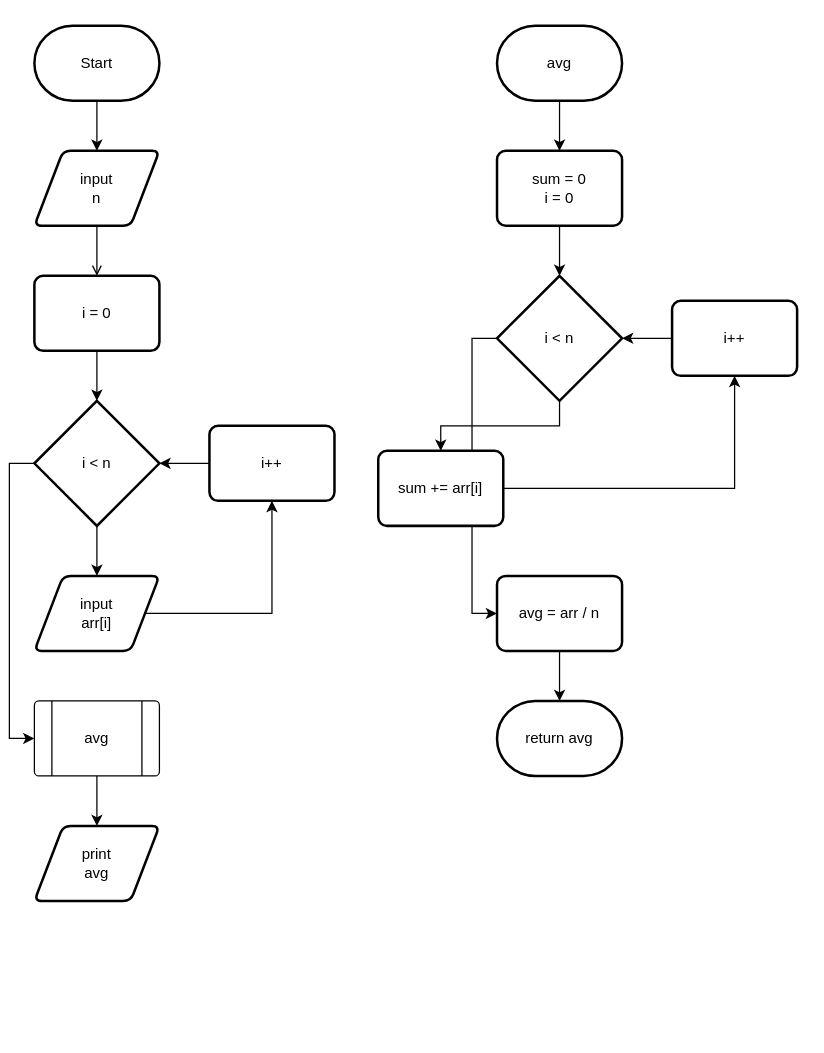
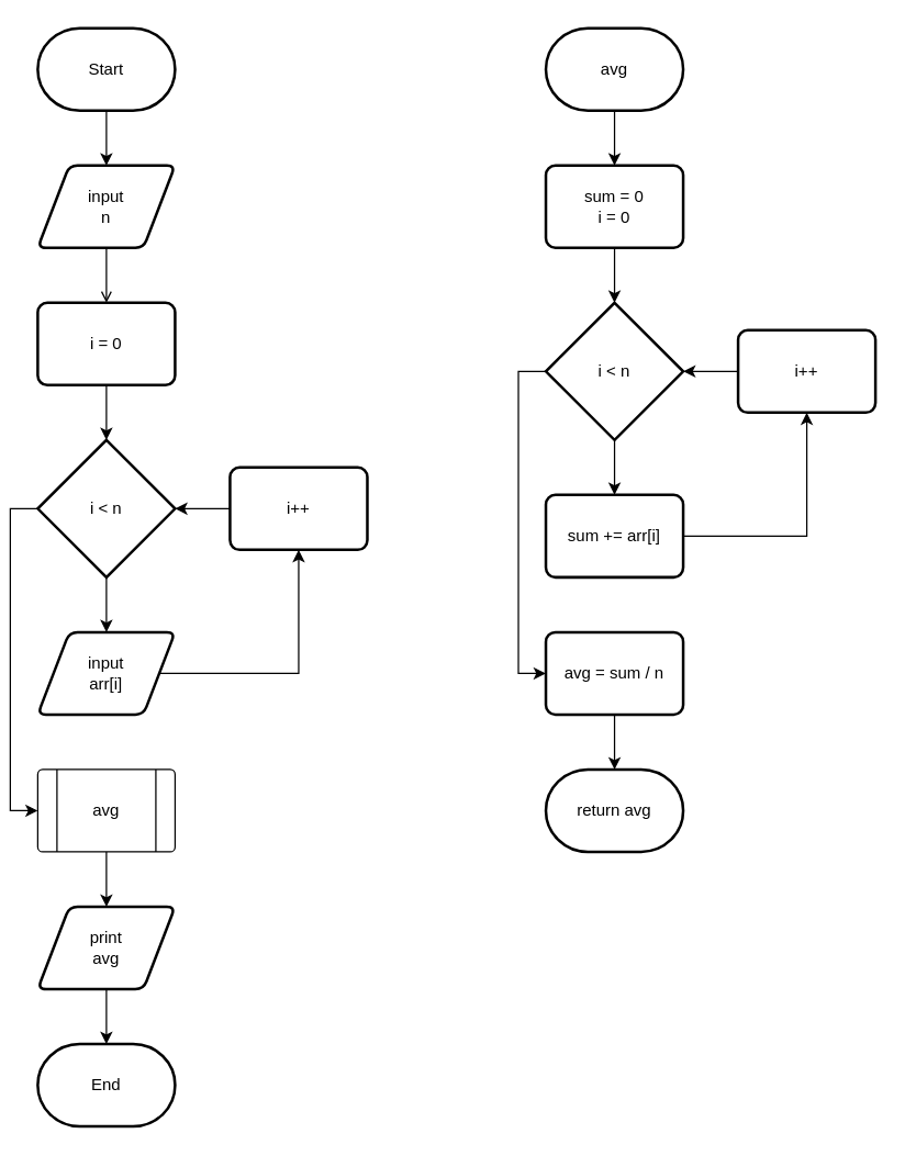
- <mxCell id="31" value="sum += arr[i]" style="rounded=1;whiteSpace=wrap;html=1;absoluteArcSize=1;arcSize=14;strokeWidth=2;" vertex="1" parent="1"><mxGeometry x="295" y="360" width="100" height="60" as="geometry" /></mxCell>
+ <mxCell id="31" value="sum += arr[i]" style="rounded=1;whiteSpace=wrap;html=1;absoluteArcSize=1;arcSize=14;strokeWidth=2;" vertex="1" parent="1"><mxGeometry x="390" y="360" width="100" height="60" as="geometry" /></mxCell>
- <mxCell id="33" value="avg = arr / n" style="rounded=1;whiteSpace=wrap;html=1;absoluteArcSize=1;arcSize=14;strokeWidth=2;" vertex="1" parent="1"><mxGeometry x="390" y="460" width="100" height="60" as="geometry" /></mxCell>
+ <mxCell id="33" value="avg = sum / n" style="rounded=1;whiteSpace=wrap;html=1;absoluteArcSize=1;arcSize=14;strokeWidth=2;" vertex="1" parent="1"><mxGeometry x="390" y="460" width="100" height="60" as="geometry" /></mxCell>
+ <mxCell id="28" value="" style="edgeStyle=orthogonalEdgeStyle;rounded=0;orthogonalLoop=1;jettySize=auto;html=1;" edge="1" parent="1" source="29" target="27"><mxGeometry relative="1" as="geometry" /></mxCell>
+ <mxCell id="27" value="End" style="strokeWidth=2;html=1;shape=mxgraph.flowchart.terminator;whiteSpace=wrap;" vertex="1" parent="1"><mxGeometry x="20" y="760" width="100" height="60" as="geometry" /></mxCell>
